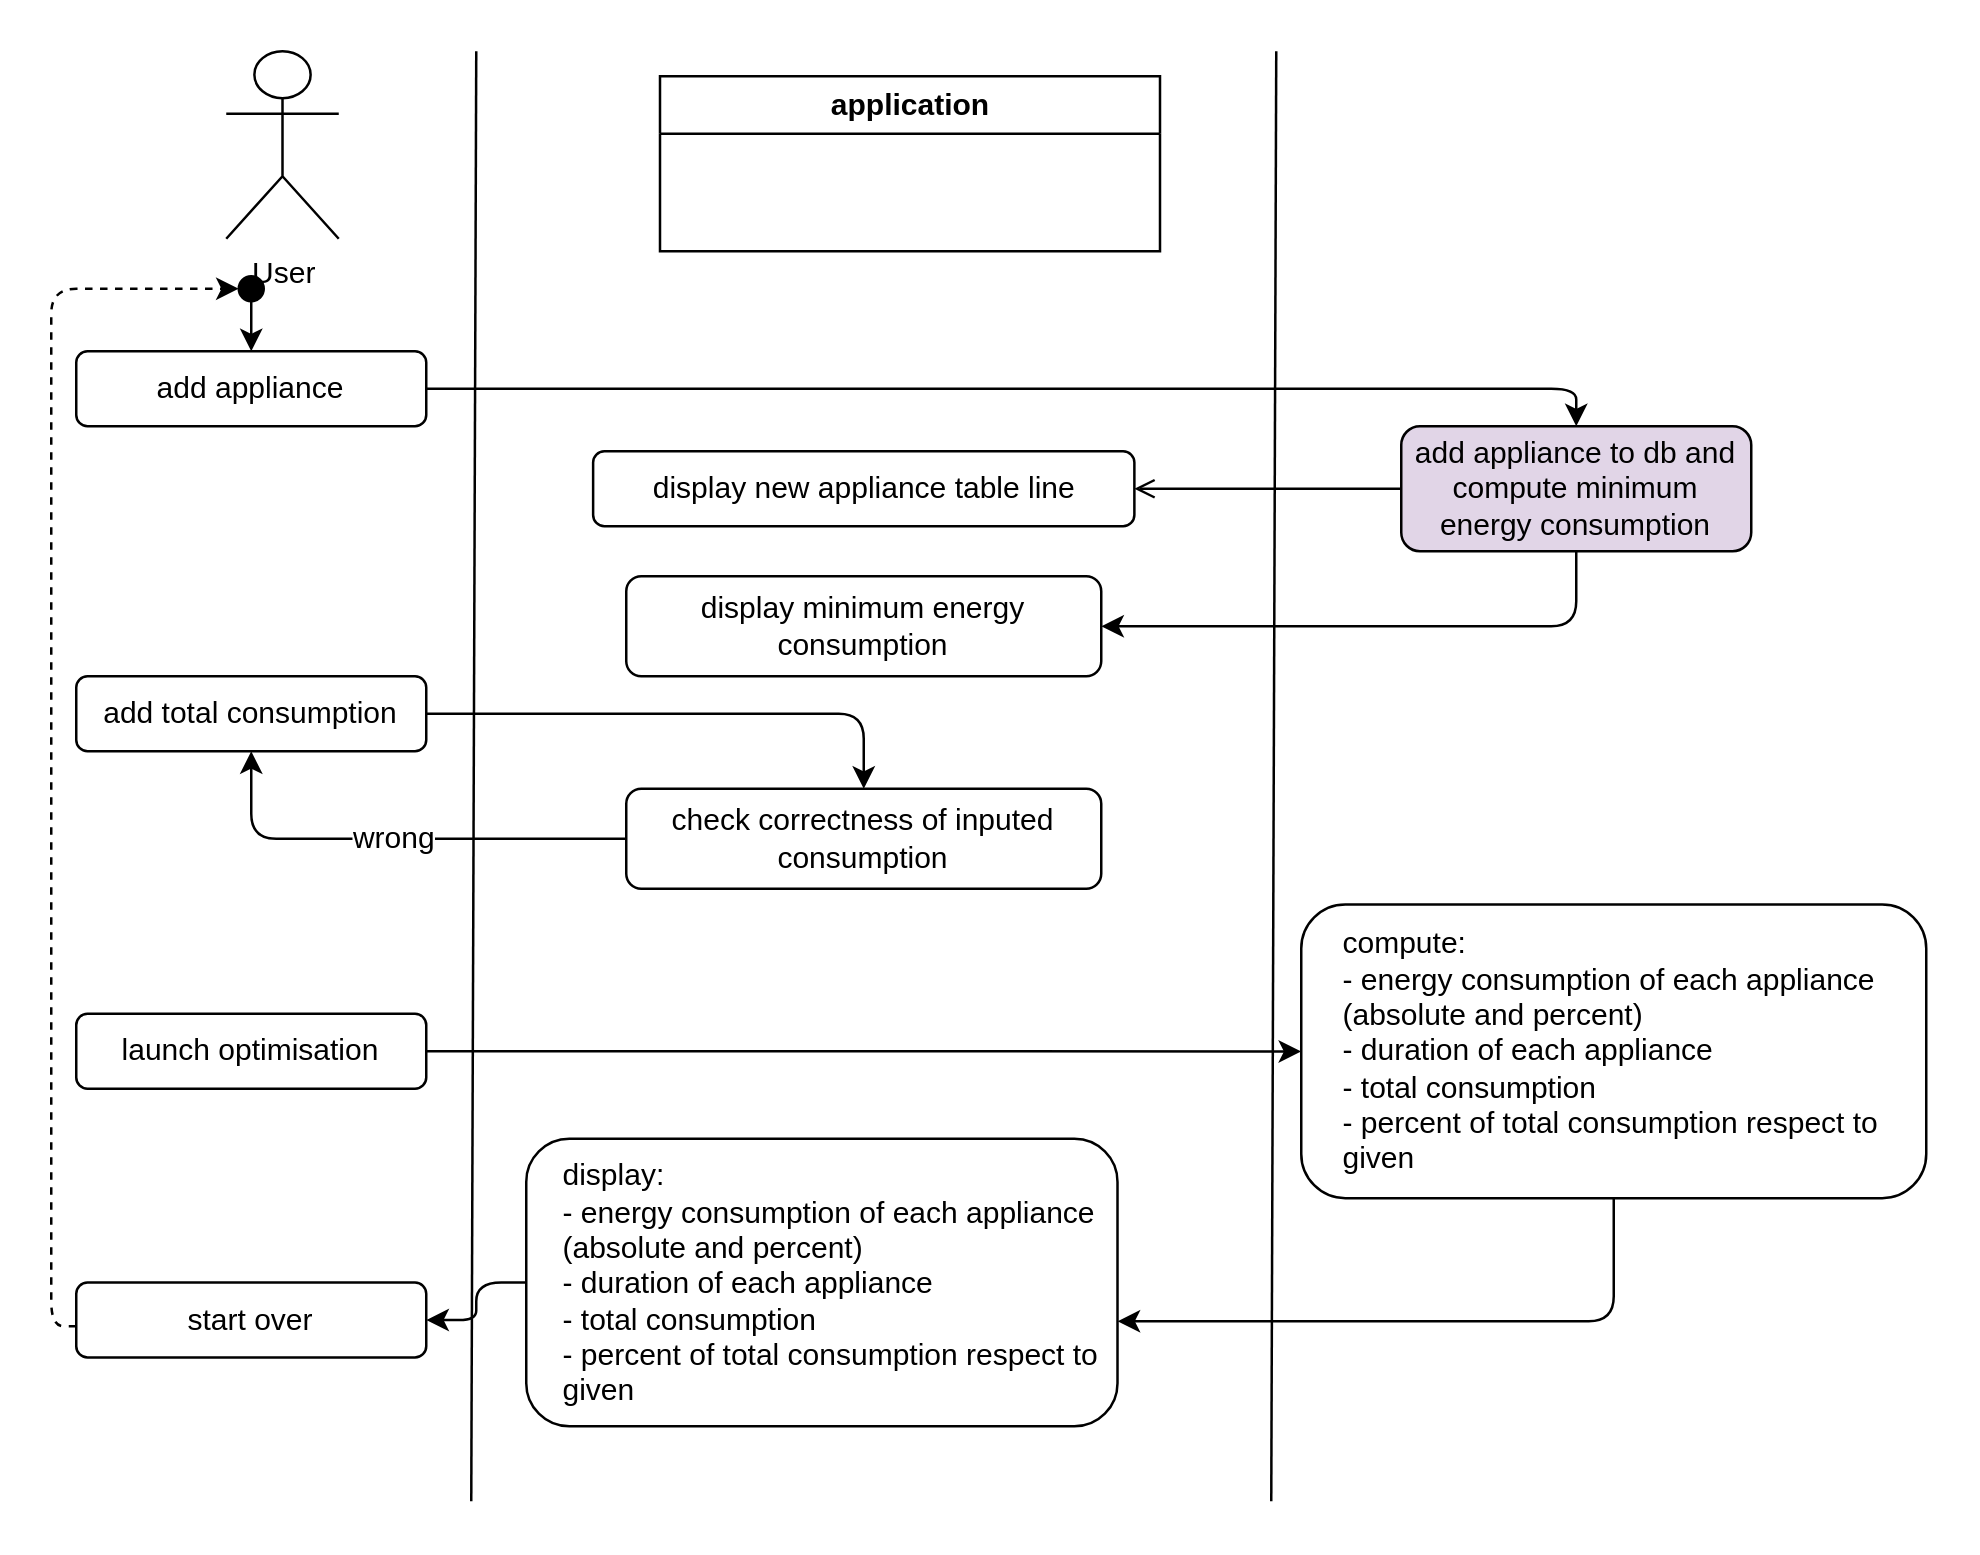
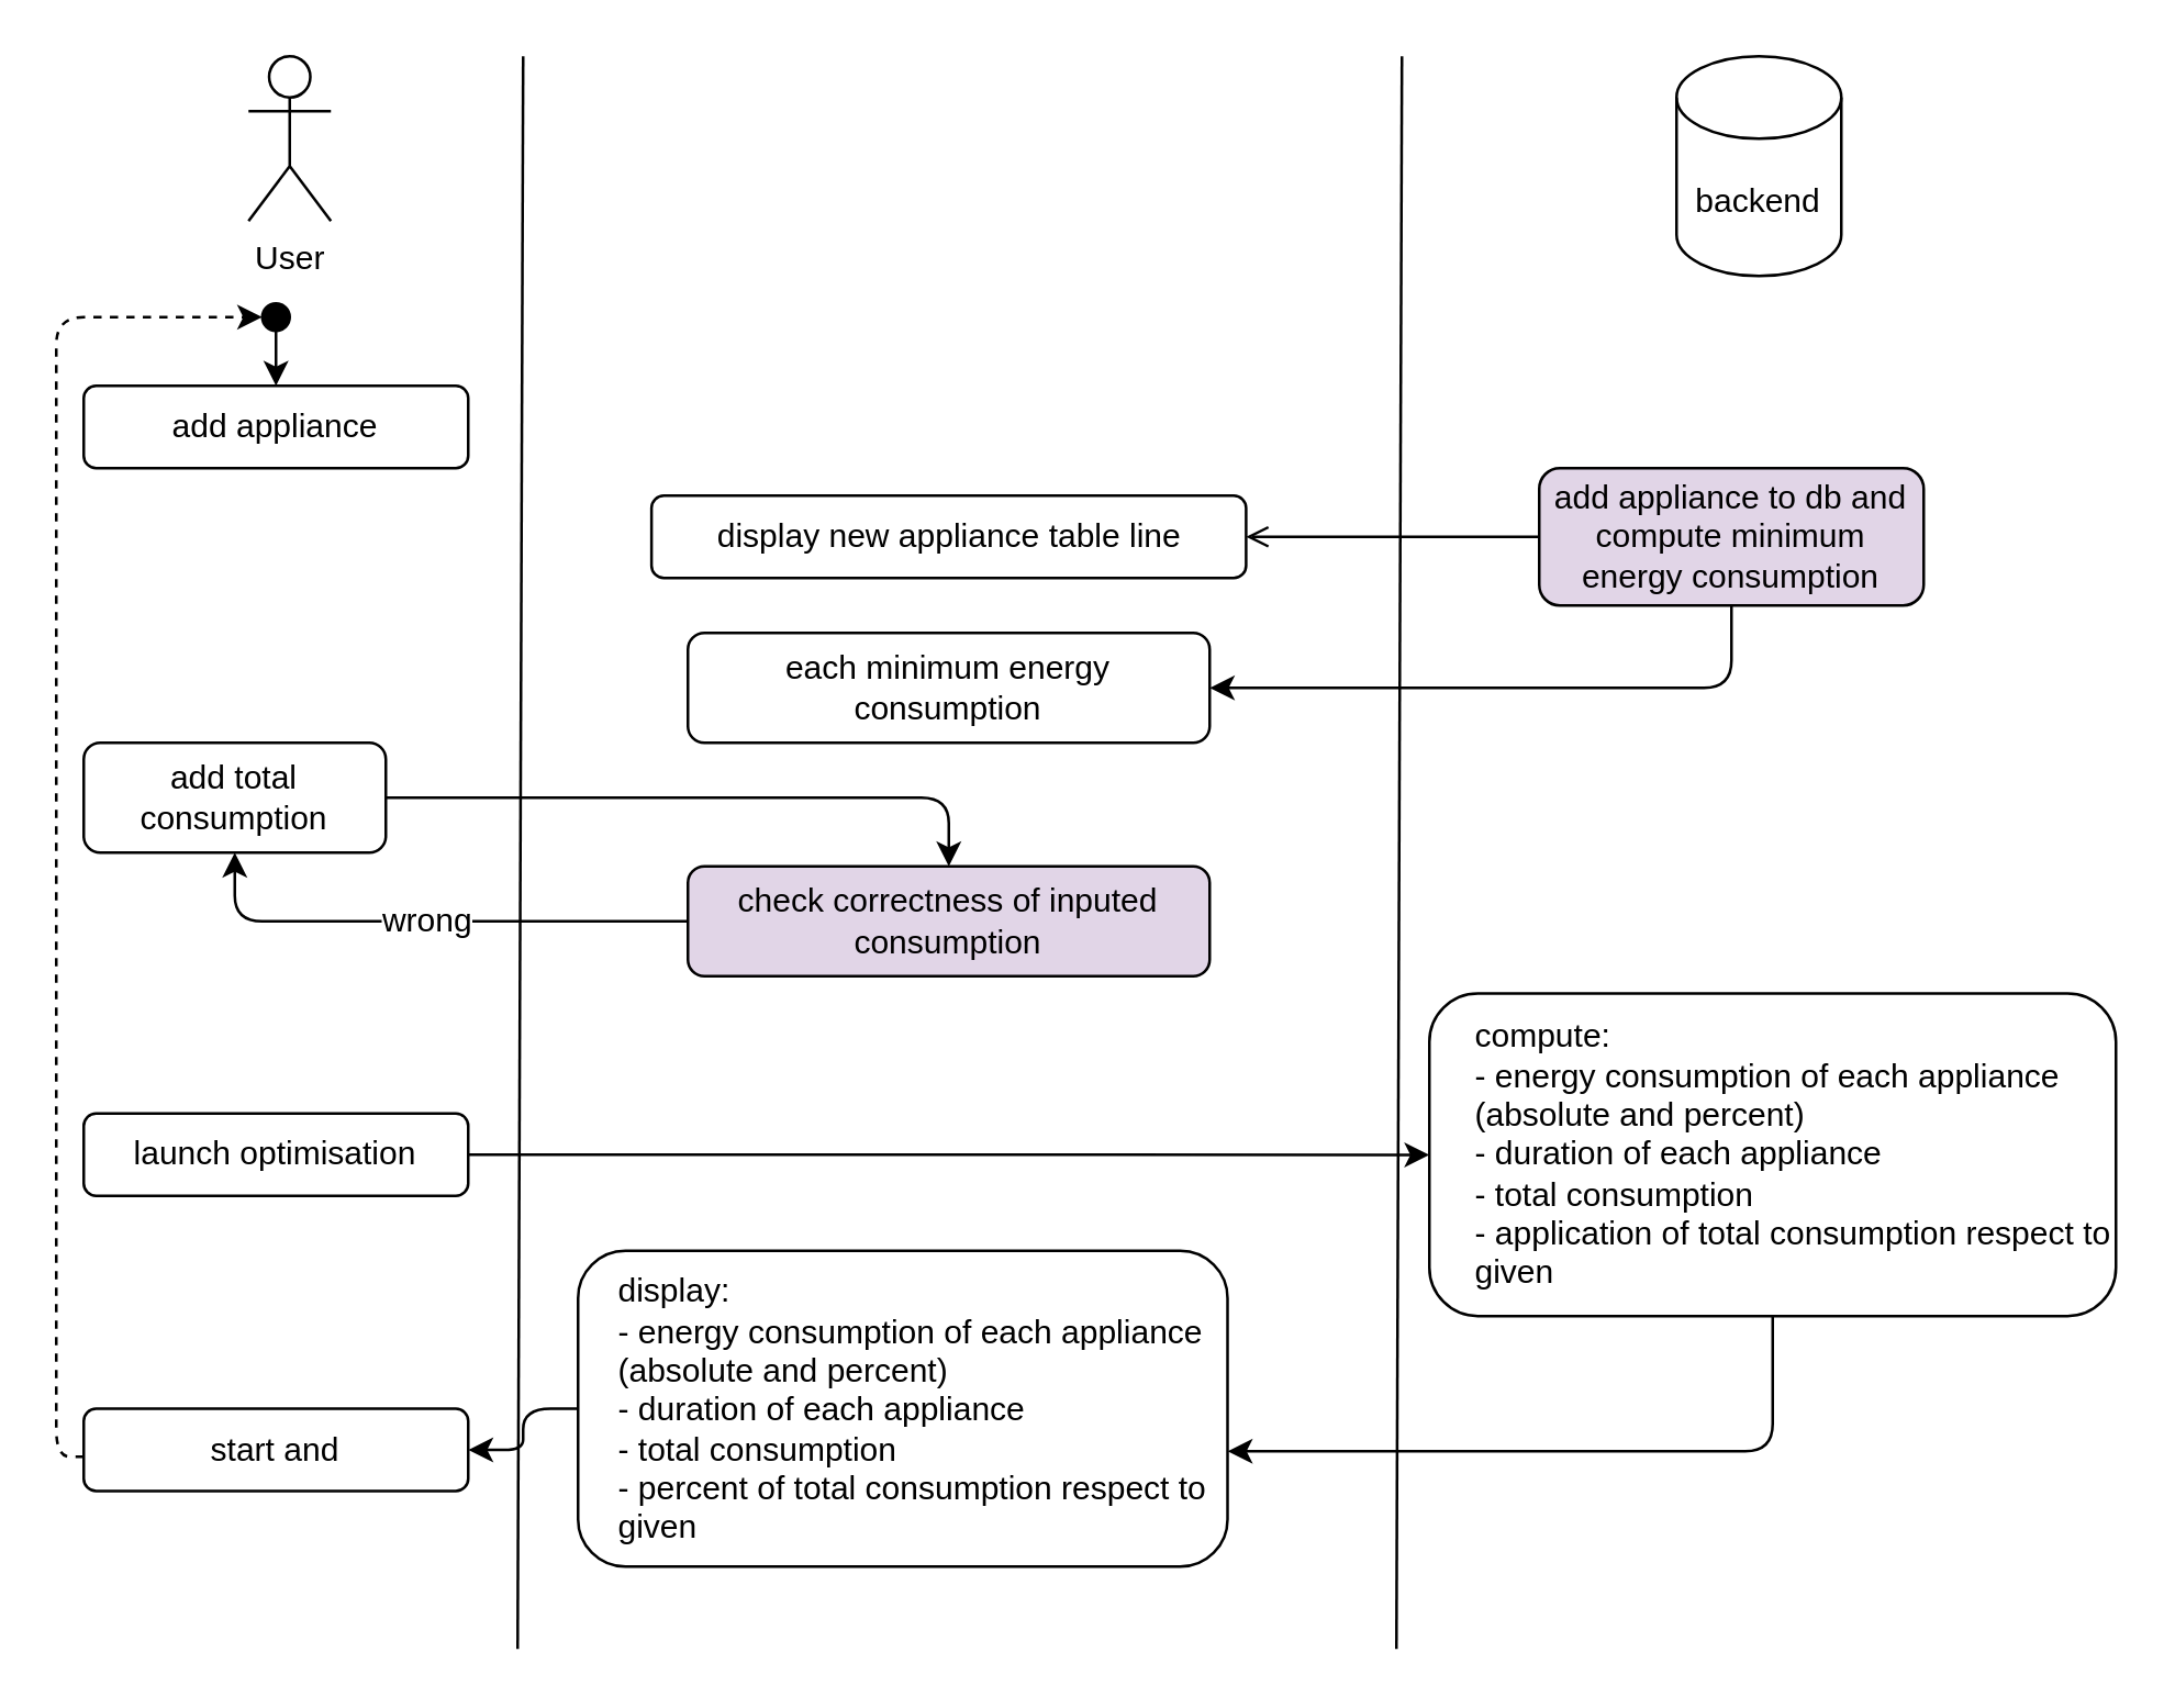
- <mxCell id="2" value="User" style="shape=umlActor;html=1;verticalLabelPosition=bottom;verticalAlign=top;align=center;" parent="1" vertex="1"><mxGeometry x="90" y="20" width="45" height="75" as="geometry" /></mxCell>
+ <mxCell id="2" value="User" style="shape=umlActor;html=1;verticalLabelPosition=bottom;verticalAlign=top;align=center;" parent="1" vertex="1"><mxGeometry x="90" y="20" width="30" height="60" as="geometry" /></mxCell>
+ <mxCell id="3" value="backend" style="shape=cylinder3;whiteSpace=wrap;html=1;boundedLbl=1;backgroundOutline=1;size=15;" parent="1" vertex="1"><mxGeometry x="610" y="20" width="60" height="80" as="geometry" /></mxCell>
- <mxCell id="4" value="application" style="swimlane;whiteSpace=wrap;html=1;" parent="1" vertex="1"><mxGeometry x="263.5" y="30" width="200" height="70" as="geometry" /></mxCell>
- <mxCell id="9" style="edgeStyle=orthogonalEdgeStyle;html=1;fontFamily=Helvetica;fontSize=12;fontColor=default;" parent="1" source="10" target="20" edge="1"><mxGeometry relative="1" as="geometry"><Array as="points"><mxPoint x="630" y="155" /></Array></mxGeometry></mxCell>
- <mxCell id="21" value="display minimum energy consumption" style="rounded=1;whiteSpace=wrap;html=1;" parent="1" vertex="1"><mxGeometry x="250" y="230" width="190" height="40" as="geometry" /></mxCell>
+ <mxCell id="21" value="each minimum energy consumption" style="rounded=1;whiteSpace=wrap;html=1;" parent="1" vertex="1"><mxGeometry x="250" y="230" width="190" height="40" as="geometry" /></mxCell>
- <mxCell id="13" value="add total consumption" style="rounded=1;whiteSpace=wrap;html=1;" parent="1" vertex="1"><mxGeometry x="30" y="270" width="140" height="30" as="geometry" /></mxCell>
+ <mxCell id="13" value="add total consumption" style="rounded=1;whiteSpace=wrap;html=1;" parent="1" vertex="1"><mxGeometry x="30" y="270" width="110" height="40" as="geometry" /></mxCell>
- <mxCell id="15" value="check correctness of inputed consumption" style="rounded=1;whiteSpace=wrap;html=1;" parent="1" vertex="1"><mxGeometry x="250" y="315" width="190" height="40" as="geometry" /></mxCell>
+ <mxCell id="15" value="check correctness of inputed consumption" style="rounded=1;whiteSpace=wrap;html=1;fillColor=#e1d5e7;" parent="1" vertex="1"><mxGeometry x="250" y="315" width="190" height="40" as="geometry" /></mxCell>
- <mxCell id="23" value="compute:&lt;br&gt;- energy consumption of each appliance (absolute and percent)&lt;br&gt;- duration of each appliance&lt;br&gt;- total consumption&lt;br&gt;- percent of total consumption respect to given" style="rounded=1;whiteSpace=wrap;html=1;align=left;spacingLeft=15;" parent="1" vertex="1"><mxGeometry x="520" y="361.25" width="250" height="117.5" as="geometry" /></mxCell>
+ <mxCell id="23" value="compute:&lt;br&gt;- energy consumption of each appliance (absolute and percent)&lt;br&gt;- duration of each appliance&lt;br&gt;- total consumption&lt;br&gt;- application of total consumption respect to given" style="rounded=1;whiteSpace=wrap;html=1;align=left;spacingLeft=15;" parent="1" vertex="1"><mxGeometry x="520" y="361.25" width="250" height="117.5" as="geometry" /></mxCell>
- <mxCell id="27" value="start over" style="rounded=1;whiteSpace=wrap;html=1;" parent="1" vertex="1"><mxGeometry x="30" y="512.5" width="140" height="30" as="geometry" /></mxCell>
+ <mxCell id="27" value="start and" style="rounded=1;whiteSpace=wrap;html=1;" parent="1" vertex="1"><mxGeometry x="30" y="512.5" width="140" height="30" as="geometry" /></mxCell>
